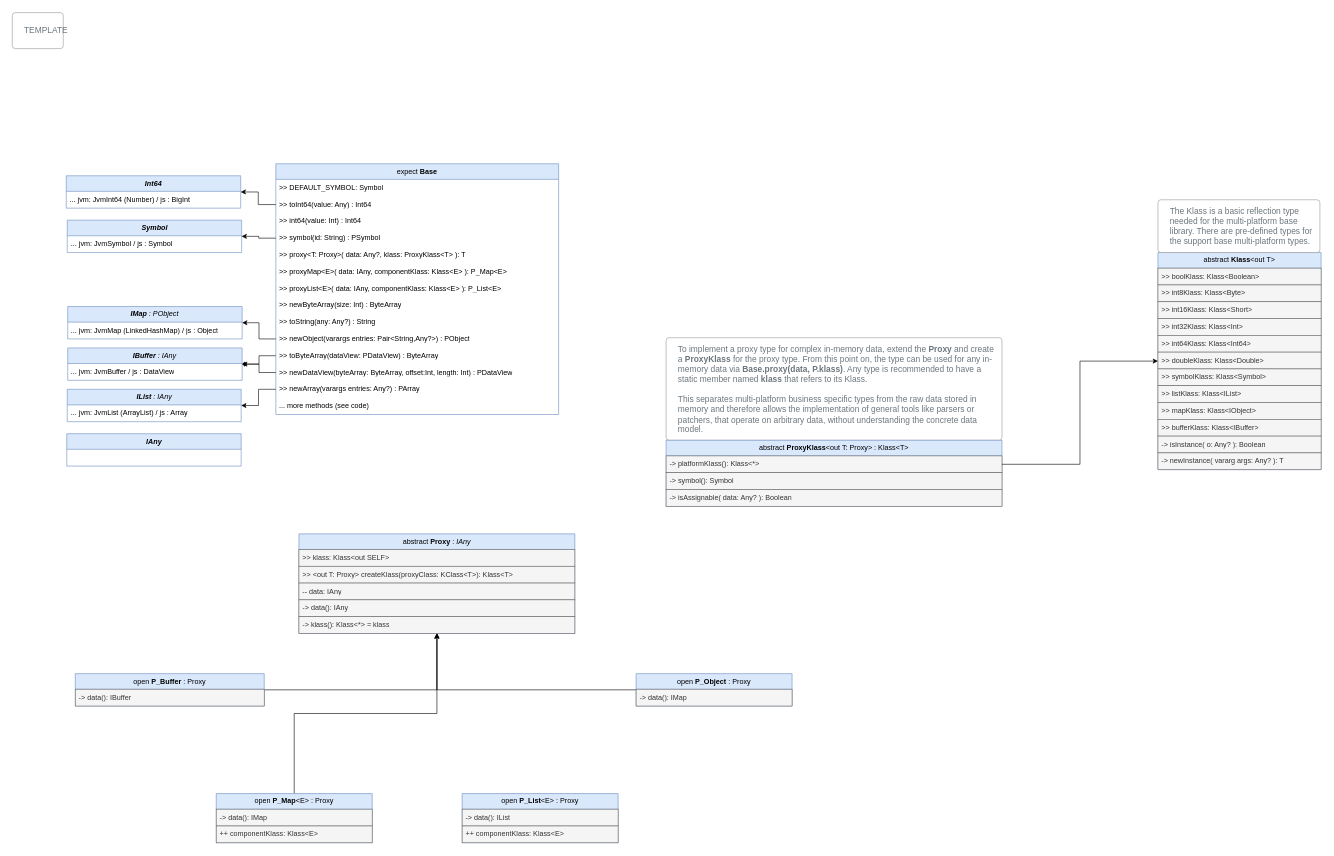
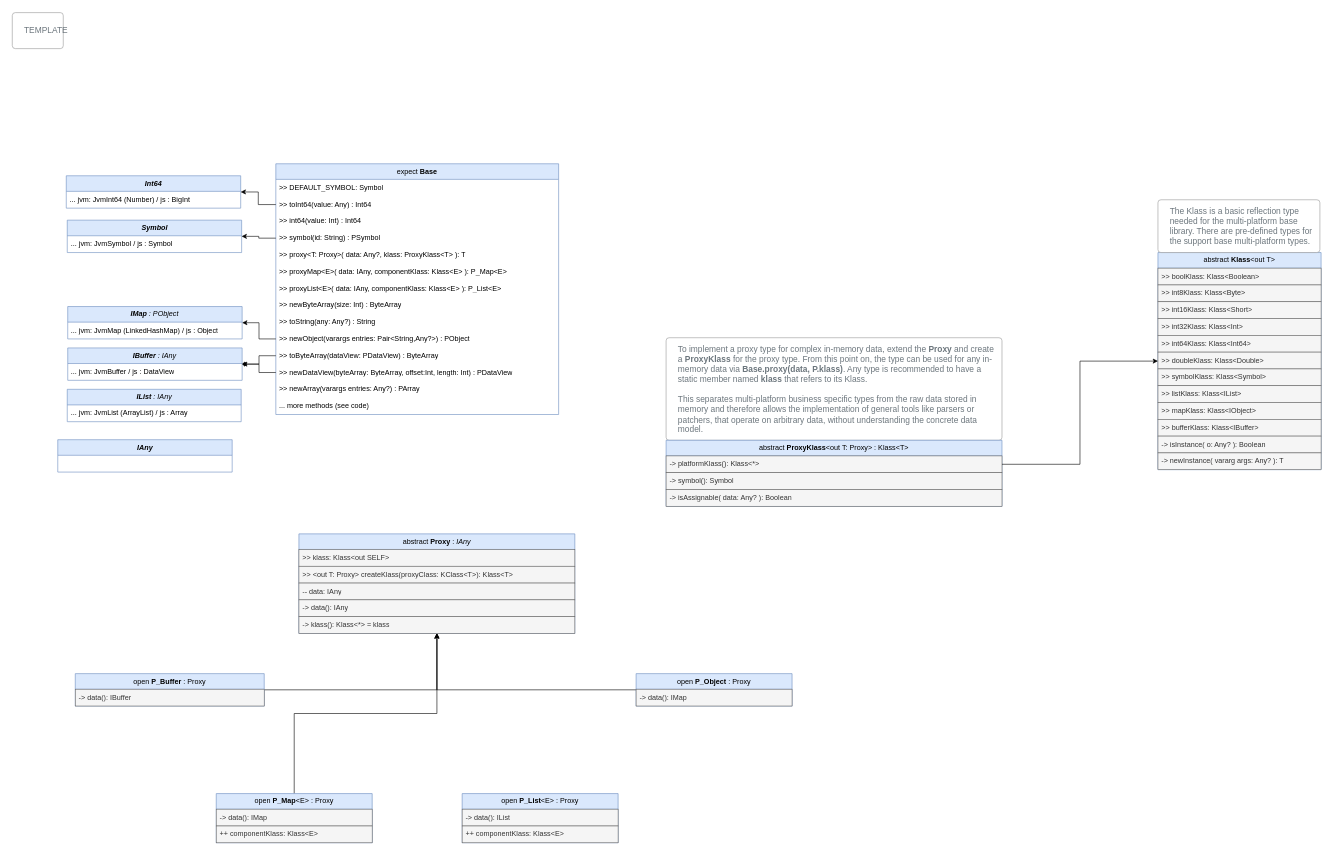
- <mxCell id="49" style="edgeStyle=orthogonalEdgeStyle;rounded=0;orthogonalLoop=1;jettySize=auto;html=1;" parent="1" source="19" target="3" edge="1"><mxGeometry relative="1" as="geometry" /></mxCell>
- <mxCell id="66" value="&lt;span style=&quot;border-color: var(--border-color);&quot;&gt;&lt;b&gt;&lt;i&gt;IAny&lt;/i&gt;&lt;/b&gt;&lt;br&gt;&lt;/span&gt;" style="swimlane;fontStyle=0;childLayout=stackLayout;horizontal=1;startSize=26;fillColor=#dae8fc;horizontalStack=0;resizeParent=1;resizeParentMax=0;resizeLast=0;collapsible=1;marginBottom=0;whiteSpace=wrap;html=1;strokeColor=#6c8ebf;" parent="1" vertex="1"><mxGeometry x="110.83" y="722" width="290.75" height="54" as="geometry" /></mxCell>
+ <mxCell id="66" value="&lt;span style=&quot;border-color: var(--border-color);&quot;&gt;&lt;b&gt;&lt;i&gt;IAny&lt;/i&gt;&lt;/b&gt;&lt;br&gt;&lt;/span&gt;" style="swimlane;fontStyle=0;childLayout=stackLayout;horizontal=1;startSize=26;fillColor=#dae8fc;horizontalStack=0;resizeParent=1;resizeParentMax=0;resizeLast=0;collapsible=1;marginBottom=0;whiteSpace=wrap;html=1;strokeColor=#6c8ebf;" parent="1" vertex="1"><mxGeometry x="95.83" y="732" width="290.75" height="54" as="geometry" /></mxCell>
